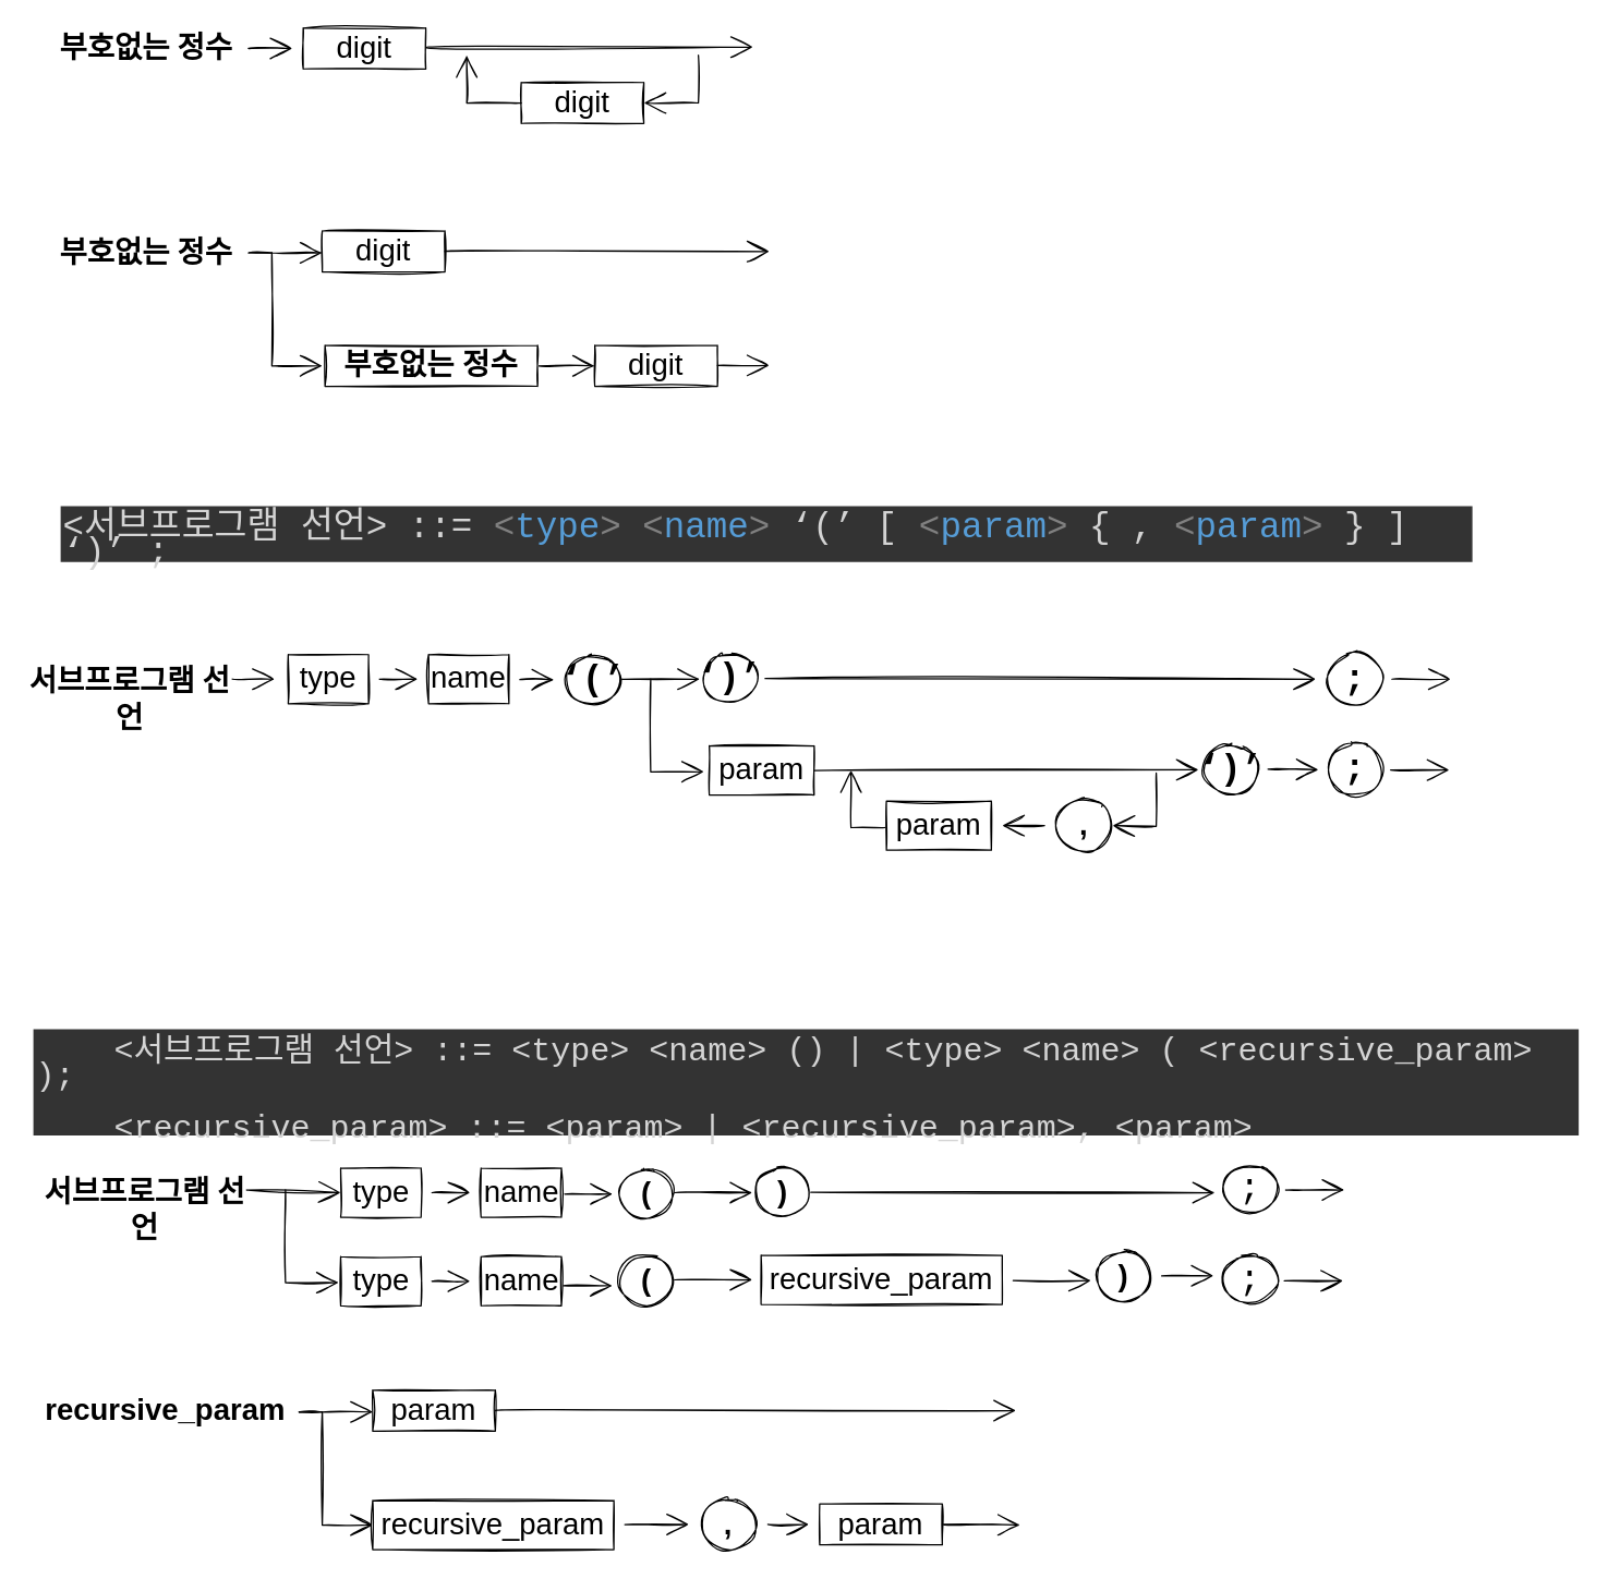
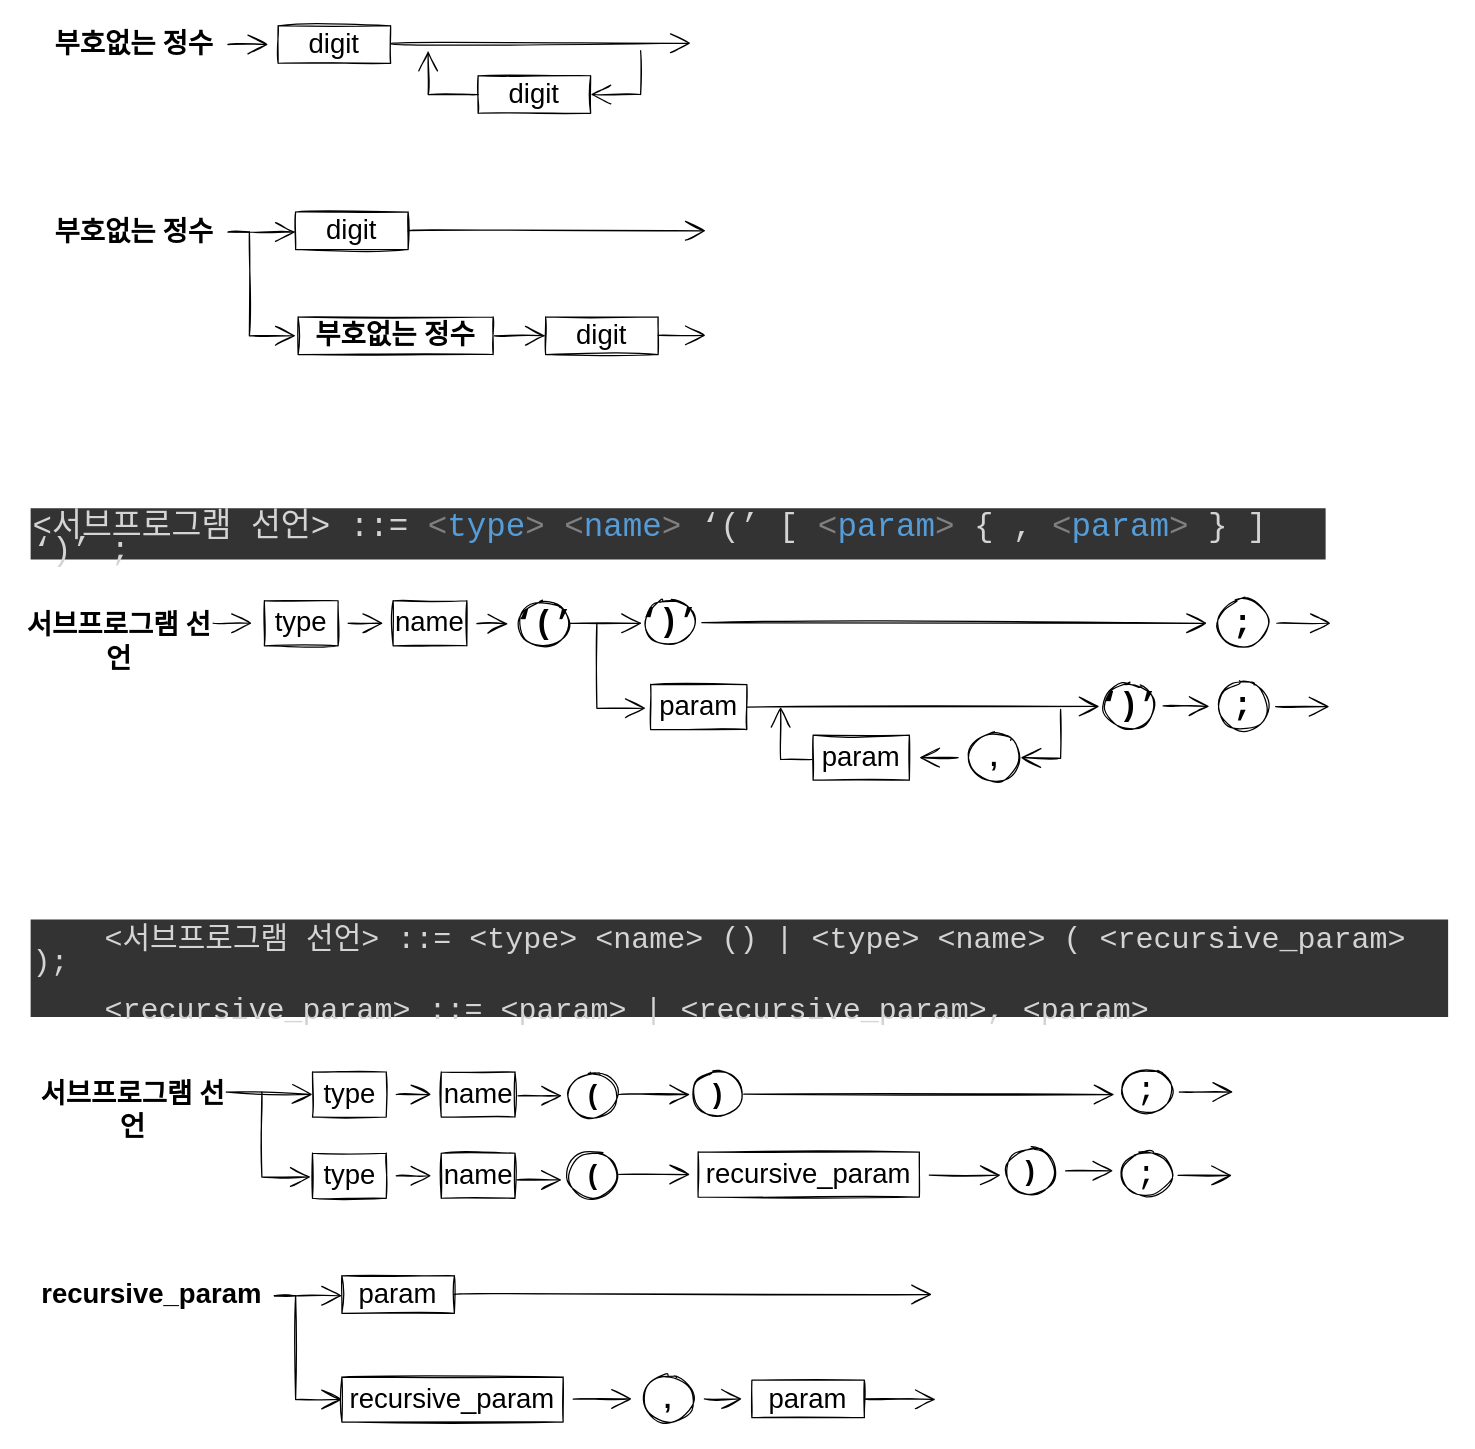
- <mxCell id="18" value="&lt;div style=&quot;color: rgb(212, 212, 212); font-family: consolas, &amp;quot;courier new&amp;quot;, monospace; font-weight: normal; font-size: 26px; line-height: 19px;&quot;&gt;&lt;div style=&quot;font-size: 26px;&quot;&gt;&lt;span style=&quot;color: rgb(212, 212, 212); font-size: 26px;&quot;&gt;&amp;lt;서브프로그램 선언&amp;gt; ::= &lt;/span&gt;&lt;span style=&quot;color: rgb(128, 128, 128); font-size: 26px;&quot;&gt;&amp;lt;&lt;/span&gt;&lt;span style=&quot;color: rgb(86, 156, 214); font-size: 26px;&quot;&gt;type&lt;/span&gt;&lt;span style=&quot;color: rgb(128, 128, 128); font-size: 26px;&quot;&gt;&amp;gt;&lt;/span&gt;&lt;span style=&quot;color: rgb(212, 212, 212); font-size: 26px;&quot;&gt; &lt;/span&gt;&lt;span style=&quot;color: rgb(128, 128, 128); font-size: 26px;&quot;&gt;&amp;lt;&lt;/span&gt;&lt;span style=&quot;color: rgb(86, 156, 214); font-size: 26px;&quot;&gt;name&lt;/span&gt;&lt;span style=&quot;color: rgb(128, 128, 128); font-size: 26px;&quot;&gt;&amp;gt;&lt;/span&gt;&lt;span style=&quot;color: rgb(212, 212, 212); font-size: 26px;&quot;&gt; ‘(’ [ &lt;/span&gt;&lt;span style=&quot;color: rgb(128, 128, 128); font-size: 26px;&quot;&gt;&amp;lt;&lt;/span&gt;&lt;span style=&quot;color: rgb(86, 156, 214); font-size: 26px;&quot;&gt;param&lt;/span&gt;&lt;span style=&quot;color: rgb(128, 128, 128); font-size: 26px;&quot;&gt;&amp;gt;&lt;/span&gt;&lt;span style=&quot;color: rgb(212, 212, 212); font-size: 26px;&quot;&gt; { , &lt;/span&gt;&lt;span style=&quot;color: rgb(128, 128, 128); font-size: 26px;&quot;&gt;&amp;lt;&lt;/span&gt;&lt;span style=&quot;color: rgb(86, 156, 214); font-size: 26px;&quot;&gt;param&lt;/span&gt;&lt;span style=&quot;color: rgb(128, 128, 128); font-size: 26px;&quot;&gt;&amp;gt;&lt;/span&gt;&lt;span style=&quot;color: rgb(212, 212, 212); font-size: 26px;&quot;&gt; } ] ‘)’ ;&lt;/span&gt;&lt;/div&gt;&lt;/div&gt;" style="text;whiteSpace=wrap;html=1;fontSize=26;fontFamily=Helvetica;labelBackgroundColor=none;fillColor=#333333;" vertex="1" parent="1"><mxGeometry x="44" y="371" width="1036" height="41" as="geometry" /></mxCell>
+ <mxCell id="18" value="&lt;div style=&quot;color: rgb(212, 212, 212); font-family: consolas, &amp;quot;courier new&amp;quot;, monospace; font-weight: normal; font-size: 26px; line-height: 19px;&quot;&gt;&lt;div style=&quot;font-size: 26px;&quot;&gt;&lt;span style=&quot;color: rgb(212, 212, 212); font-size: 26px;&quot;&gt;&amp;lt;서브프로그램 선언&amp;gt; ::= &lt;/span&gt;&lt;span style=&quot;color: rgb(128, 128, 128); font-size: 26px;&quot;&gt;&amp;lt;&lt;/span&gt;&lt;span style=&quot;color: rgb(86, 156, 214); font-size: 26px;&quot;&gt;type&lt;/span&gt;&lt;span style=&quot;color: rgb(128, 128, 128); font-size: 26px;&quot;&gt;&amp;gt;&lt;/span&gt;&lt;span style=&quot;color: rgb(212, 212, 212); font-size: 26px;&quot;&gt; &lt;/span&gt;&lt;span style=&quot;color: rgb(128, 128, 128); font-size: 26px;&quot;&gt;&amp;lt;&lt;/span&gt;&lt;span style=&quot;color: rgb(86, 156, 214); font-size: 26px;&quot;&gt;name&lt;/span&gt;&lt;span style=&quot;color: rgb(128, 128, 128); font-size: 26px;&quot;&gt;&amp;gt;&lt;/span&gt;&lt;span style=&quot;color: rgb(212, 212, 212); font-size: 26px;&quot;&gt; ‘(’ [ &lt;/span&gt;&lt;span style=&quot;color: rgb(128, 128, 128); font-size: 26px;&quot;&gt;&amp;lt;&lt;/span&gt;&lt;span style=&quot;color: rgb(86, 156, 214); font-size: 26px;&quot;&gt;param&lt;/span&gt;&lt;span style=&quot;color: rgb(128, 128, 128); font-size: 26px;&quot;&gt;&amp;gt;&lt;/span&gt;&lt;span style=&quot;color: rgb(212, 212, 212); font-size: 26px;&quot;&gt; { , &lt;/span&gt;&lt;span style=&quot;color: rgb(128, 128, 128); font-size: 26px;&quot;&gt;&amp;lt;&lt;/span&gt;&lt;span style=&quot;color: rgb(86, 156, 214); font-size: 26px;&quot;&gt;param&lt;/span&gt;&lt;span style=&quot;color: rgb(128, 128, 128); font-size: 26px;&quot;&gt;&amp;gt;&lt;/span&gt;&lt;span style=&quot;color: rgb(212, 212, 212); font-size: 26px;&quot;&gt; } ] ‘)’ ;&lt;/span&gt;&lt;/div&gt;&lt;/div&gt;" style="text;whiteSpace=wrap;html=1;fontSize=26;fontFamily=Helvetica;labelBackgroundColor=none;fillColor=#333333;" vertex="1" parent="1"><mxGeometry x="24" y="406" width="1036" height="41" as="geometry" /></mxCell>
- <mxCell id="47" value="&lt;div style=&quot;color: rgb(212 , 212 , 212) ; font-family: &amp;#34;consolas&amp;#34; , &amp;#34;courier new&amp;#34; , monospace ; font-weight: normal ; font-size: 24px ; line-height: 19px&quot;&gt;&lt;div style=&quot;font-size: 24px&quot;&gt;&lt;span style=&quot;color: rgb(212 , 212 , 212) ; font-size: 24px&quot;&gt;&amp;nbsp; &amp;nbsp; &amp;lt;서브프로그램 선언&amp;gt; ::= &amp;lt;type&amp;gt; &amp;lt;name&amp;gt; () | &amp;lt;type&amp;gt; &amp;lt;name&amp;gt; ( &amp;lt;recursive_param&amp;gt; );&lt;/span&gt;&lt;/div&gt;&lt;div style=&quot;font-size: 24px&quot;&gt;&lt;span style=&quot;color: rgb(212 , 212 , 212) ; font-size: 24px&quot;&gt;&lt;br&gt;&lt;/span&gt;&lt;/div&gt;&lt;div style=&quot;font-size: 24px&quot;&gt;&lt;span style=&quot;color: rgb(212 , 212 , 212) ; font-size: 24px&quot;&gt;&amp;nbsp; &amp;nbsp; &amp;lt;recursive_param&amp;gt; ::= &amp;lt;param&amp;gt; | &amp;lt;recursive_param&amp;gt;, &amp;lt;param&amp;gt;&lt;/span&gt;&lt;/div&gt;&lt;/div&gt;" style="text;html=1;fontSize=24;fontFamily=Helvetica;fillColor=#333333;labelBackgroundColor=none;spacingBottom=0;spacing=2;whiteSpace=wrap;" vertex="1" parent="1"><mxGeometry x="24" y="755" width="1134" height="78" as="geometry" /></mxCell>
+ <mxCell id="47" value="&lt;div style=&quot;color: rgb(212 , 212 , 212) ; font-family: &amp;#34;consolas&amp;#34; , &amp;#34;courier new&amp;#34; , monospace ; font-weight: normal ; font-size: 24px ; line-height: 19px&quot;&gt;&lt;div style=&quot;font-size: 24px&quot;&gt;&lt;span style=&quot;color: rgb(212 , 212 , 212) ; font-size: 24px&quot;&gt;&amp;nbsp; &amp;nbsp; &amp;lt;서브프로그램 선언&amp;gt; ::= &amp;lt;type&amp;gt; &amp;lt;name&amp;gt; () | &amp;lt;type&amp;gt; &amp;lt;name&amp;gt; ( &amp;lt;recursive_param&amp;gt; );&lt;/span&gt;&lt;/div&gt;&lt;div style=&quot;font-size: 24px&quot;&gt;&lt;span style=&quot;color: rgb(212 , 212 , 212) ; font-size: 24px&quot;&gt;&lt;br&gt;&lt;/span&gt;&lt;/div&gt;&lt;div style=&quot;font-size: 24px&quot;&gt;&lt;span style=&quot;color: rgb(212 , 212 , 212) ; font-size: 24px&quot;&gt;&amp;nbsp; &amp;nbsp; &amp;lt;recursive_param&amp;gt; ::= &amp;lt;param&amp;gt; | &amp;lt;recursive_param&amp;gt;, &amp;lt;param&amp;gt;&lt;/span&gt;&lt;/div&gt;&lt;/div&gt;" style="text;html=1;fontSize=24;fontFamily=Helvetica;fillColor=#333333;labelBackgroundColor=none;spacingBottom=0;spacing=2;whiteSpace=wrap;" vertex="1" parent="1"><mxGeometry x="24" y="735" width="1134" height="78" as="geometry" /></mxCell>
